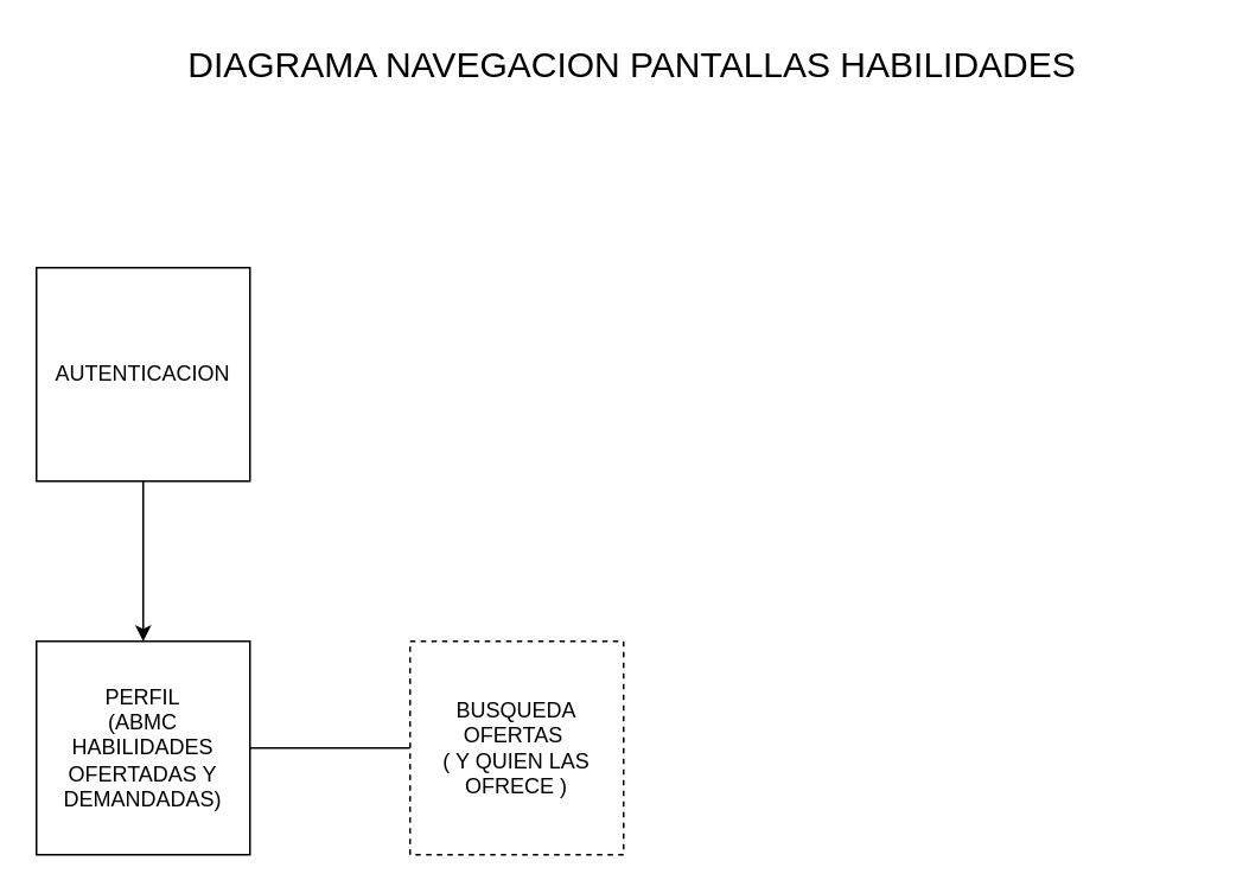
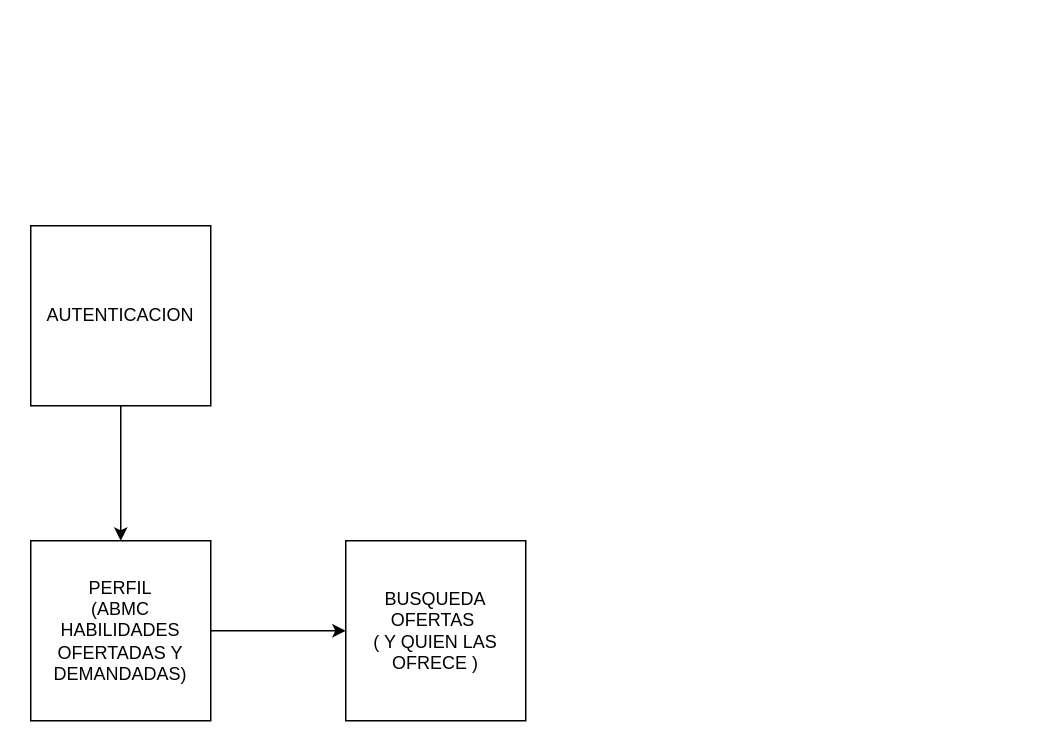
- <mxCell id="2" value="&lt;font style=&quot;font-size: 20px;&quot;&gt;DIAGRAMA NAVEGACION PANTALLAS HABILIDADES&lt;/font&gt;" style="text;html=1;align=center;verticalAlign=middle;whiteSpace=wrap;rounded=0;" parent="1" vertex="1"><mxGeometry x="30" y="20" width="650" height="30" as="geometry" /></mxCell>
- <mxCell id="5" value="" style="edgeStyle=orthogonalEdgeStyle;rounded=0;orthogonalLoop=1;jettySize=auto;html=1;endArrow=none;" parent="1" source="6" target="7" edge="1"><mxGeometry relative="1" as="geometry" /></mxCell>
+ <mxCell id="5" value="" style="edgeStyle=orthogonalEdgeStyle;rounded=0;orthogonalLoop=1;jettySize=auto;html=1;" parent="1" source="6" target="7" edge="1"><mxGeometry relative="1" as="geometry" /></mxCell>
- <mxCell id="7" value="BUSQUEDA OFERTAS&amp;nbsp;&lt;div&gt;( Y QUIEN LAS OFRECE )&lt;/div&gt;" style="whiteSpace=wrap;html=1;aspect=fixed;dashed=1;" parent="1" vertex="1"><mxGeometry x="230" y="360" width="120" height="120" as="geometry" /></mxCell>
+ <mxCell id="7" value="BUSQUEDA OFERTAS&amp;nbsp;&lt;div&gt;( Y QUIEN LAS OFRECE )&lt;/div&gt;" style="whiteSpace=wrap;html=1;aspect=fixed;" parent="1" vertex="1"><mxGeometry x="230" y="360" width="120" height="120" as="geometry" /></mxCell>
